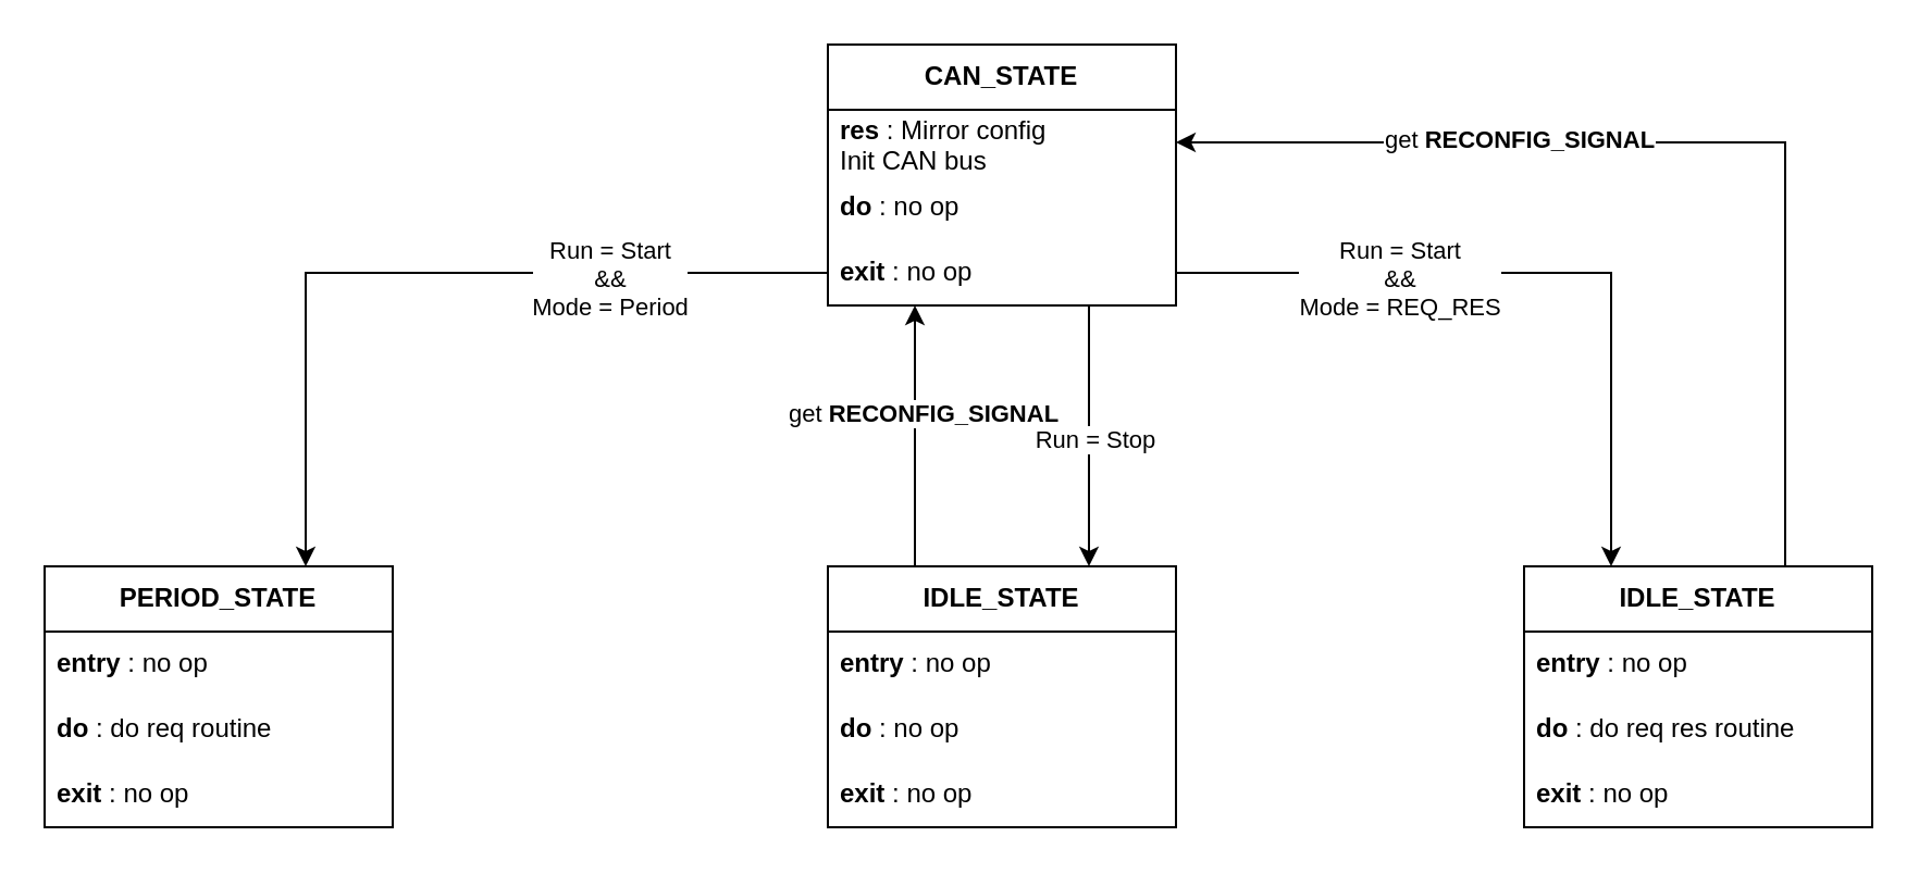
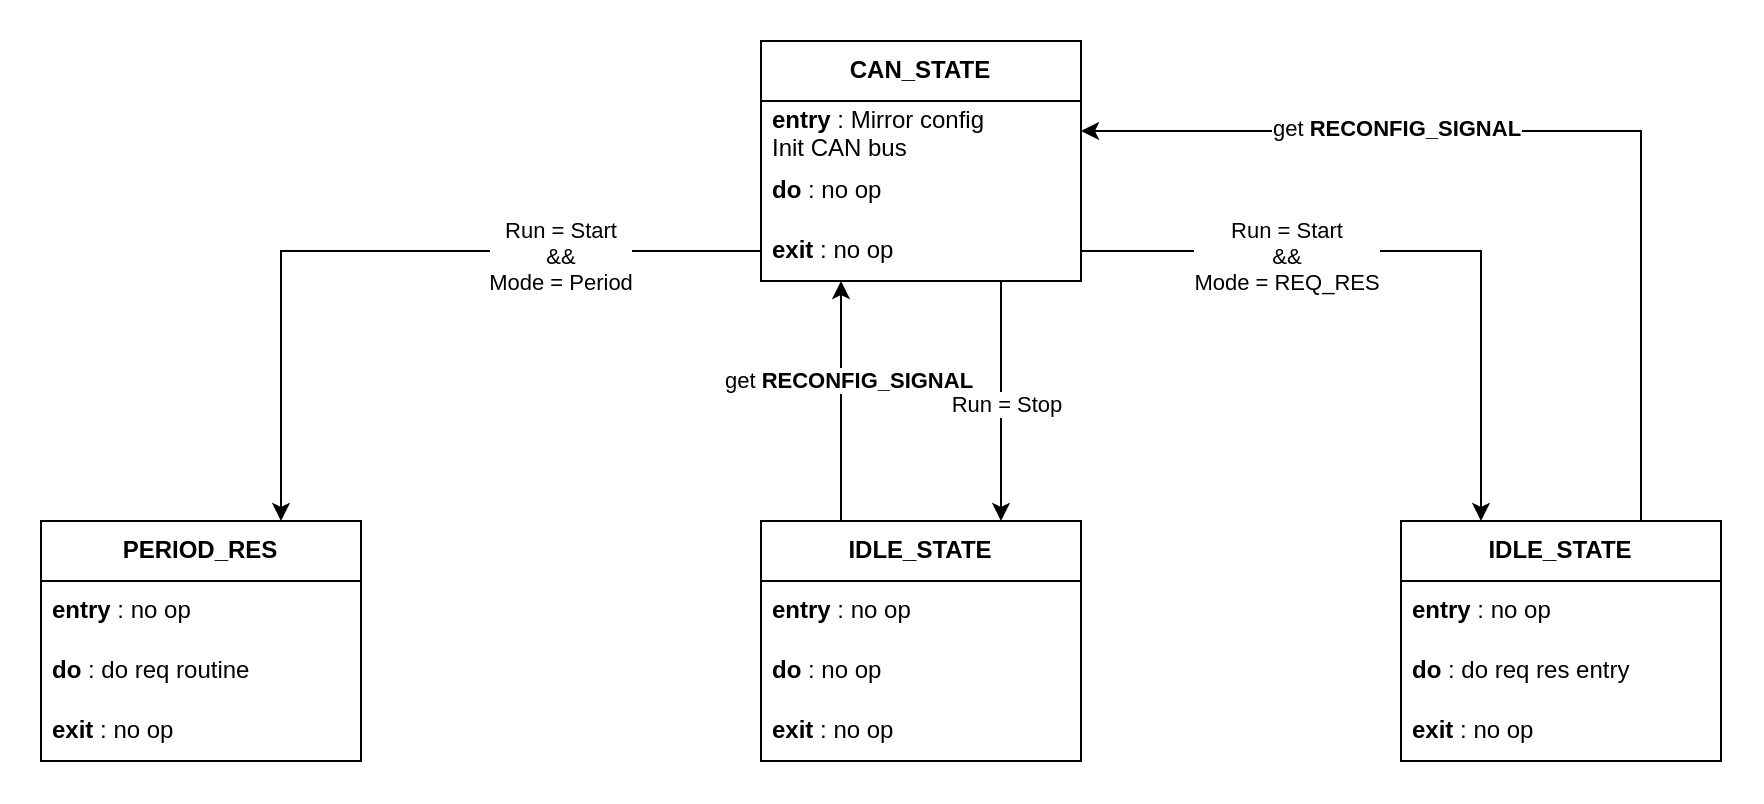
- <mxCell id="5" value="&lt;div&gt;&lt;b&gt;res&lt;/b&gt; : Mirror config&lt;br&gt;&lt;/div&gt;&lt;div&gt;Init CAN bus&lt;br&gt;&lt;/div&gt;" style="text;strokeColor=none;fillColor=none;align=left;verticalAlign=middle;spacingLeft=4;spacingRight=4;overflow=hidden;points=[[0,0.5],[1,0.5]];portConstraint=eastwest;rotatable=0;whiteSpace=wrap;html=1;" vertex="1" parent="4"><mxGeometry y="30" width="160" height="30" as="geometry" /></mxCell>
+ <mxCell id="5" value="&lt;div&gt;&lt;b&gt;entry&lt;/b&gt; : Mirror config&lt;br&gt;&lt;/div&gt;&lt;div&gt;Init CAN bus&lt;br&gt;&lt;/div&gt;" style="text;strokeColor=none;fillColor=none;align=left;verticalAlign=middle;spacingLeft=4;spacingRight=4;overflow=hidden;points=[[0,0.5],[1,0.5]];portConstraint=eastwest;rotatable=0;whiteSpace=wrap;html=1;" vertex="1" parent="4"><mxGeometry y="30" width="160" height="30" as="geometry" /></mxCell>
- <mxCell id="14" value="&lt;b&gt;PERIOD_STATE&lt;/b&gt;" style="swimlane;fontStyle=0;childLayout=stackLayout;horizontal=1;startSize=30;horizontalStack=0;resizeParent=1;resizeParentMax=0;resizeLast=0;collapsible=1;marginBottom=0;whiteSpace=wrap;html=1;" vertex="1" parent="1"><mxGeometry y="260" width="160" height="120" as="geometry" x="20" /></mxCell>
+ <mxCell id="14" value="&lt;b&gt;PERIOD_RES&lt;/b&gt;" style="swimlane;fontStyle=0;childLayout=stackLayout;horizontal=1;startSize=30;horizontalStack=0;resizeParent=1;resizeParentMax=0;resizeLast=0;collapsible=1;marginBottom=0;whiteSpace=wrap;html=1;" vertex="1" parent="1"><mxGeometry y="260" width="160" height="120" as="geometry" x="20" /></mxCell>
- <mxCell id="24" value="&lt;b&gt;do&lt;/b&gt; : do req res routine" style="text;strokeColor=none;fillColor=none;align=left;verticalAlign=middle;spacingLeft=4;spacingRight=4;overflow=hidden;points=[[0,0.5],[1,0.5]];portConstraint=eastwest;rotatable=0;whiteSpace=wrap;html=1;" vertex="1" parent="22"><mxGeometry y="60" width="160" height="30" as="geometry" /></mxCell>
+ <mxCell id="24" value="&lt;b&gt;do&lt;/b&gt; : do req res entry" style="text;strokeColor=none;fillColor=none;align=left;verticalAlign=middle;spacingLeft=4;spacingRight=4;overflow=hidden;points=[[0,0.5],[1,0.5]];portConstraint=eastwest;rotatable=0;whiteSpace=wrap;html=1;" vertex="1" parent="22"><mxGeometry y="60" width="160" height="30" as="geometry" /></mxCell>
